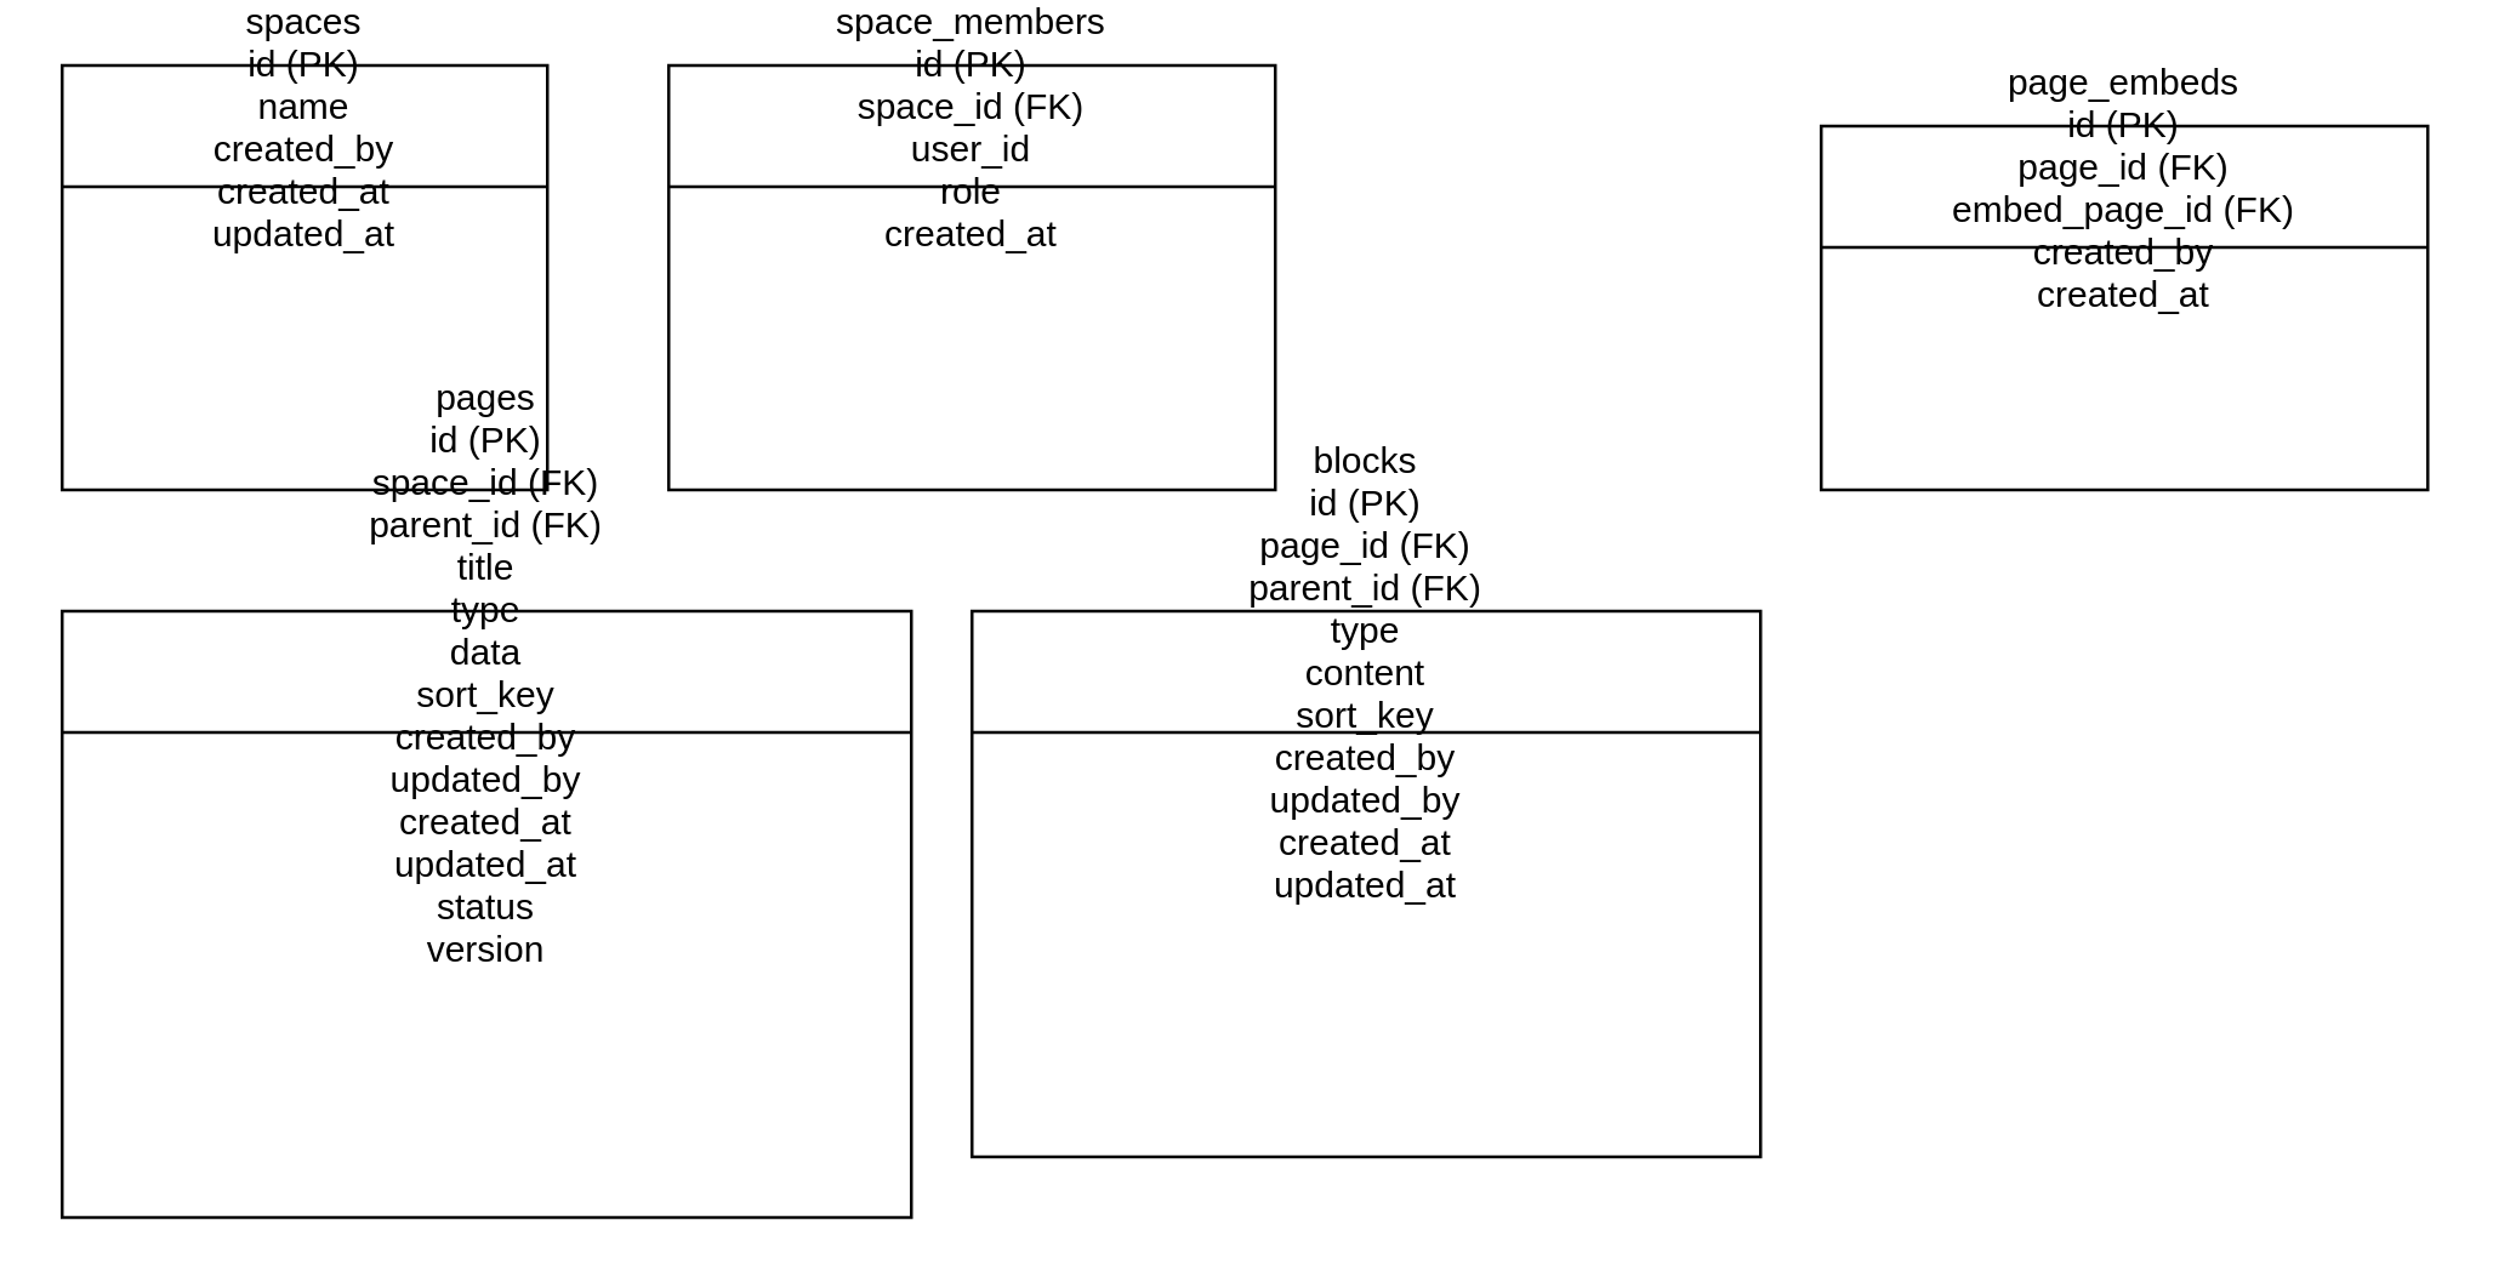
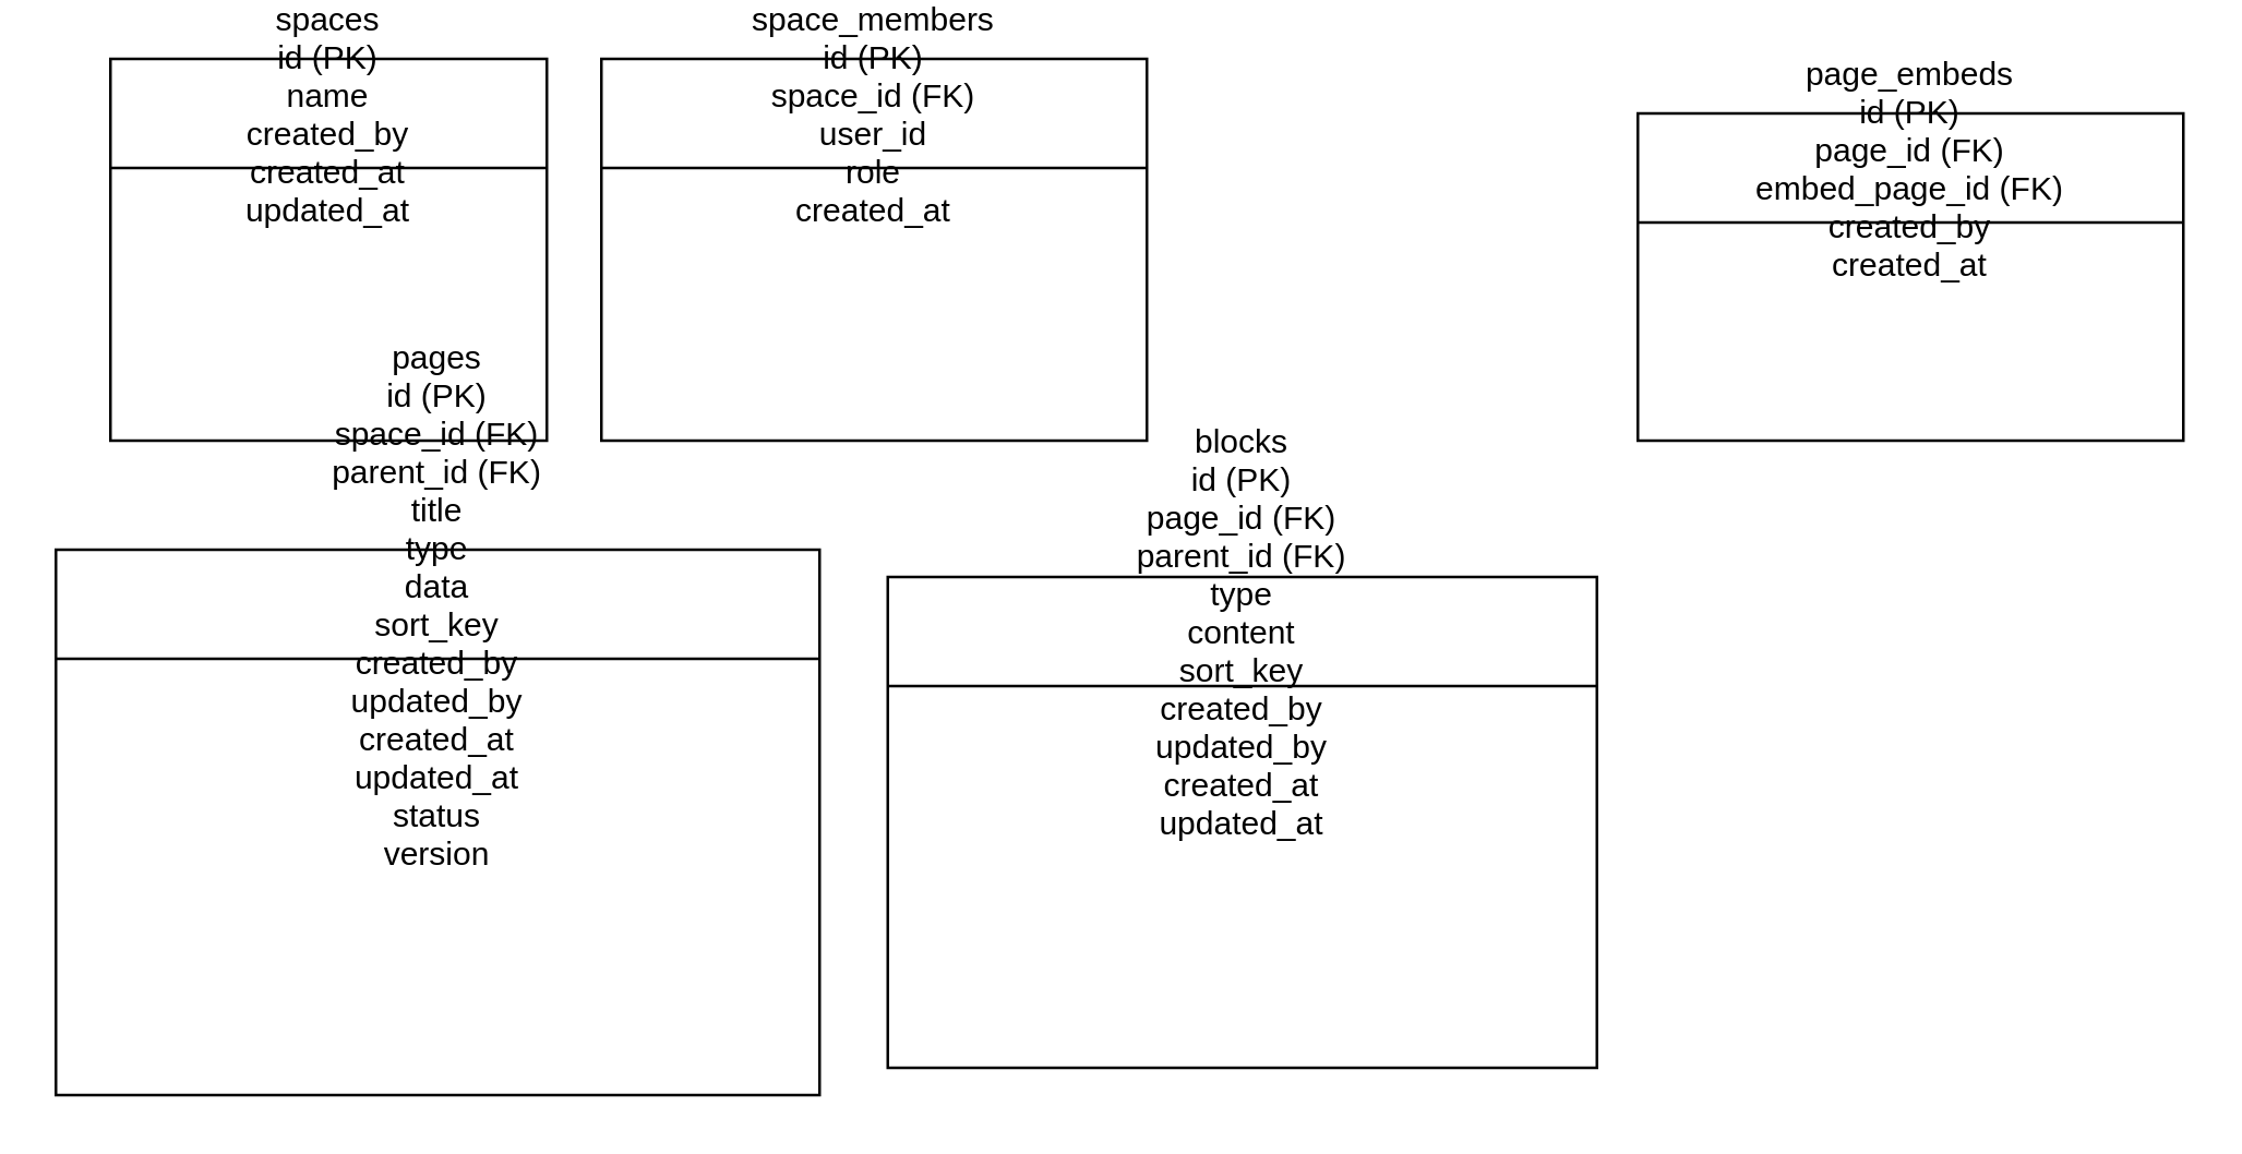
- <mxCell id="2" value="spaces&#10;id (PK)&#10;name&#10;created_by&#10;created_at&#10;updated_at" style="shape=swimlane;" vertex="1" parent="1"><mxGeometry x="20" y="20" width="160" height="140" as="geometry" /></mxCell>
+ <mxCell id="2" value="spaces&#10;id (PK)&#10;name&#10;created_by&#10;created_at&#10;updated_at" style="shape=swimlane;" vertex="1" parent="1"><mxGeometry x="40" y="20" width="160" height="140" as="geometry" /></mxCell>
- <mxCell id="5" value="blocks&#10;id (PK)&#10;page_id (FK)&#10;parent_id (FK)&#10;type&#10;content&#10;sort_key&#10;created_by&#10;updated_by&#10;created_at&#10;updated_at" style="shape=swimlane;" vertex="1" parent="1"><mxGeometry x="320" y="200" width="260" height="180" as="geometry" /></mxCell>
+ <mxCell id="5" value="blocks&#10;id (PK)&#10;page_id (FK)&#10;parent_id (FK)&#10;type&#10;content&#10;sort_key&#10;created_by&#10;updated_by&#10;created_at&#10;updated_at" style="shape=swimlane;" vertex="1" parent="1"><mxGeometry x="325" y="210" width="260" height="180" as="geometry" /></mxCell>
